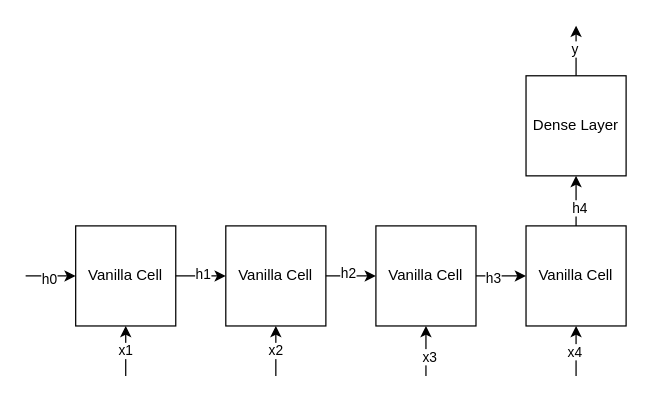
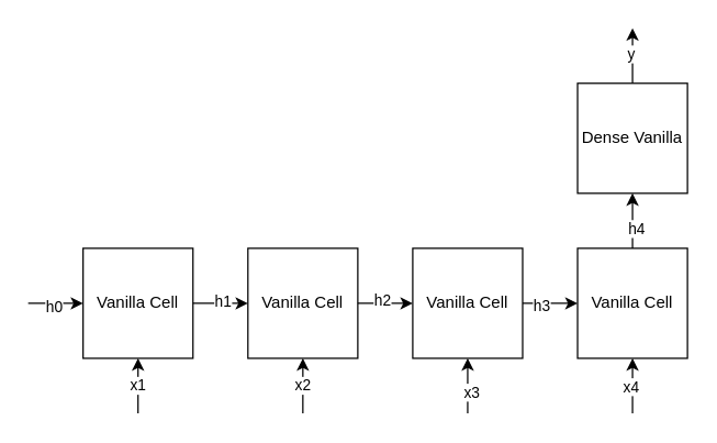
- <mxCell id="6" value="Dense Layer" style="whiteSpace=wrap;html=1;aspect=fixed;" vertex="1" parent="1"><mxGeometry x="420" y="60" width="80" height="80" as="geometry" /></mxCell>
+ <mxCell id="6" value="Dense Vanilla" style="whiteSpace=wrap;html=1;aspect=fixed;" vertex="1" parent="1"><mxGeometry x="420" y="60" width="80" height="80" as="geometry" /></mxCell>
